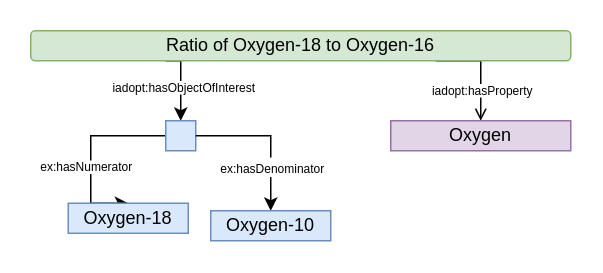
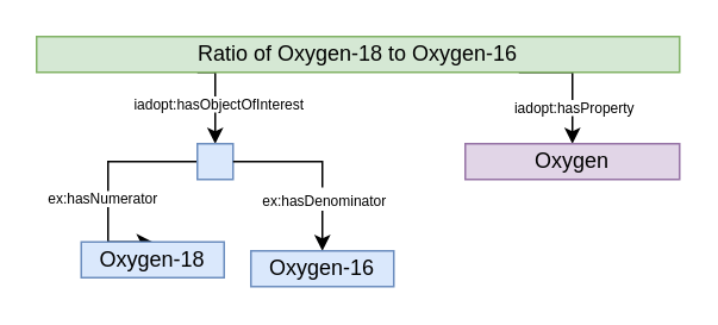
- <mxCell id="6" value="Ratio of Oxygen-18 to Oxygen-16" style="whiteSpace=wrap;html=1;fillColor=#d5e8d4;strokeColor=#82b366;rounded=1;" vertex="1" parent="1"><mxGeometry x="20" y="20" width="360" height="20" as="geometry" /></mxCell>
+ <mxCell id="6" value="Ratio of Oxygen-18 to Oxygen-16" style="rounded=0;whiteSpace=wrap;html=1;fillColor=#d5e8d4;strokeColor=#82b366;" vertex="1" parent="1"><mxGeometry x="20" y="20" width="360" height="20" as="geometry" /></mxCell>
- <mxCell id="2" style="edgeStyle=orthogonalEdgeStyle;rounded=0;orthogonalLoop=1;jettySize=auto;html=1;exitX=0.75;exitY=1;exitDx=0;exitDy=0;entryX=0.5;entryY=0;entryDx=0;entryDy=0;endArrow=open;" edge="1" parent="1" source="6" target="7"><mxGeometry relative="1" as="geometry"><Array as="points"><mxPoint x="320" y="40" /></Array></mxGeometry></mxCell>
+ <mxCell id="2" style="edgeStyle=orthogonalEdgeStyle;rounded=0;orthogonalLoop=1;jettySize=auto;html=1;exitX=0.75;exitY=1;exitDx=0;exitDy=0;entryX=0.5;entryY=0;entryDx=0;entryDy=0;" edge="1" parent="1" source="6" target="7"><mxGeometry relative="1" as="geometry"><Array as="points"><mxPoint x="320" y="40" /></Array></mxGeometry></mxCell>
- <mxCell id="14" value="Oxygen-10" style="rounded=0;whiteSpace=wrap;html=1;fillColor=#dae8fc;strokeColor=#6c8ebf;" vertex="1" parent="1"><mxGeometry x="140" y="140" width="80" height="20" as="geometry" /></mxCell>
+ <mxCell id="14" value="Oxygen-16" style="rounded=0;whiteSpace=wrap;html=1;fillColor=#dae8fc;strokeColor=#6c8ebf;" vertex="1" parent="1"><mxGeometry x="140" y="140" width="80" height="20" as="geometry" /></mxCell>
